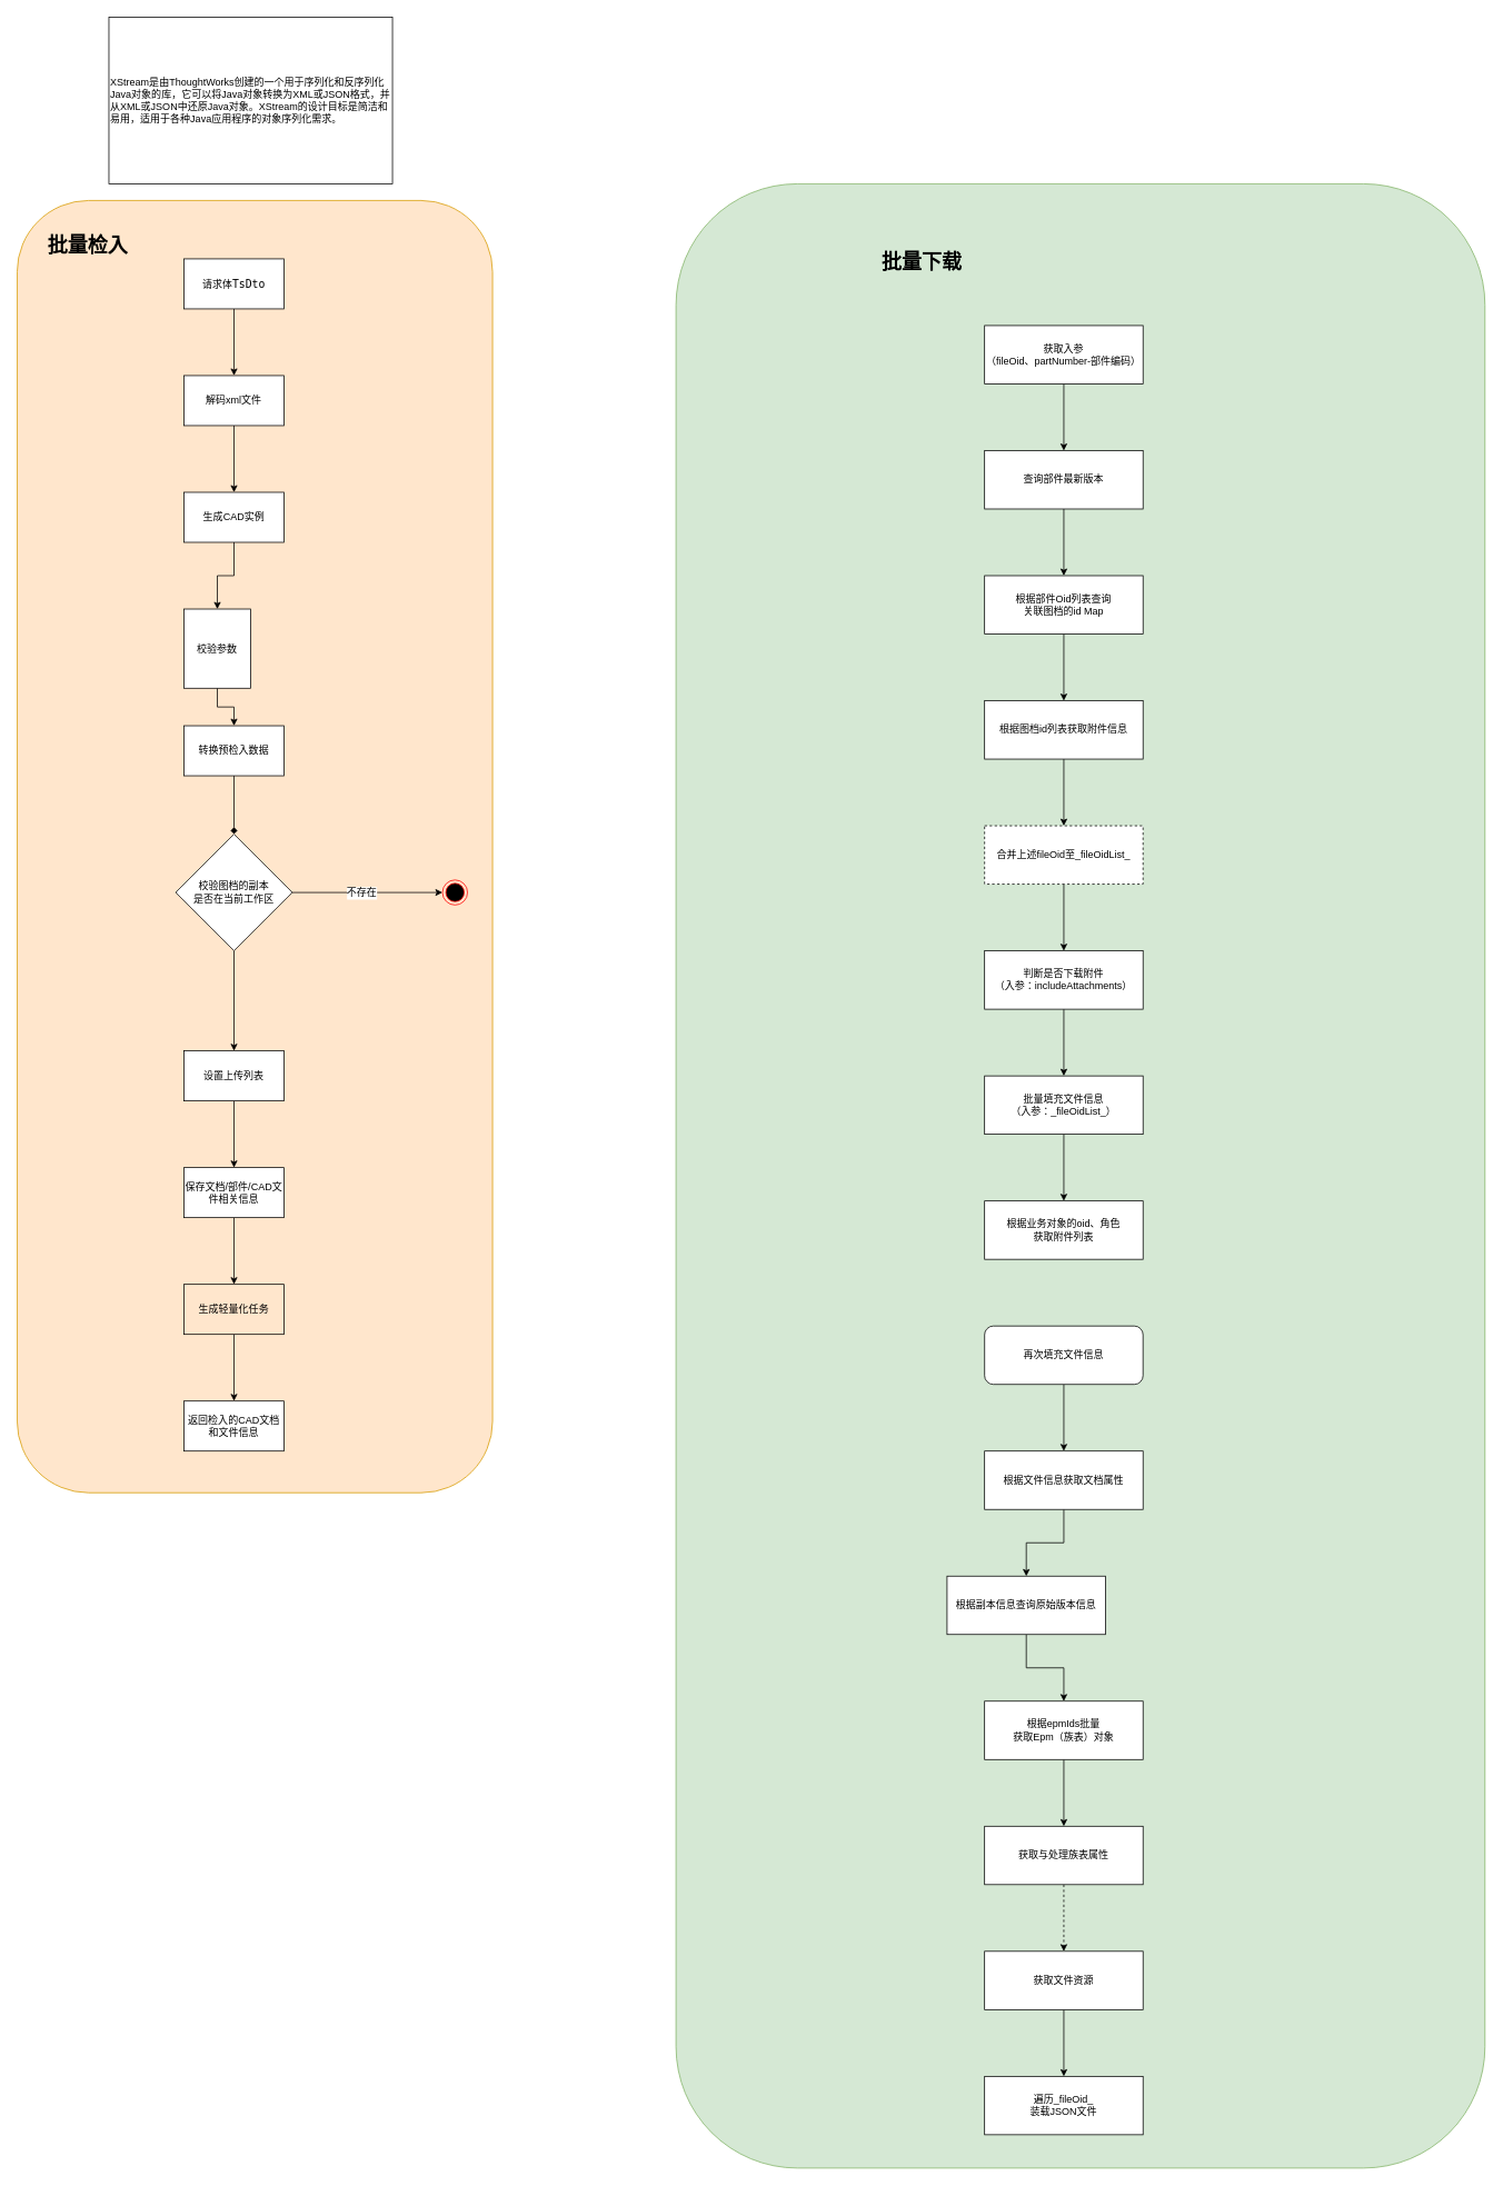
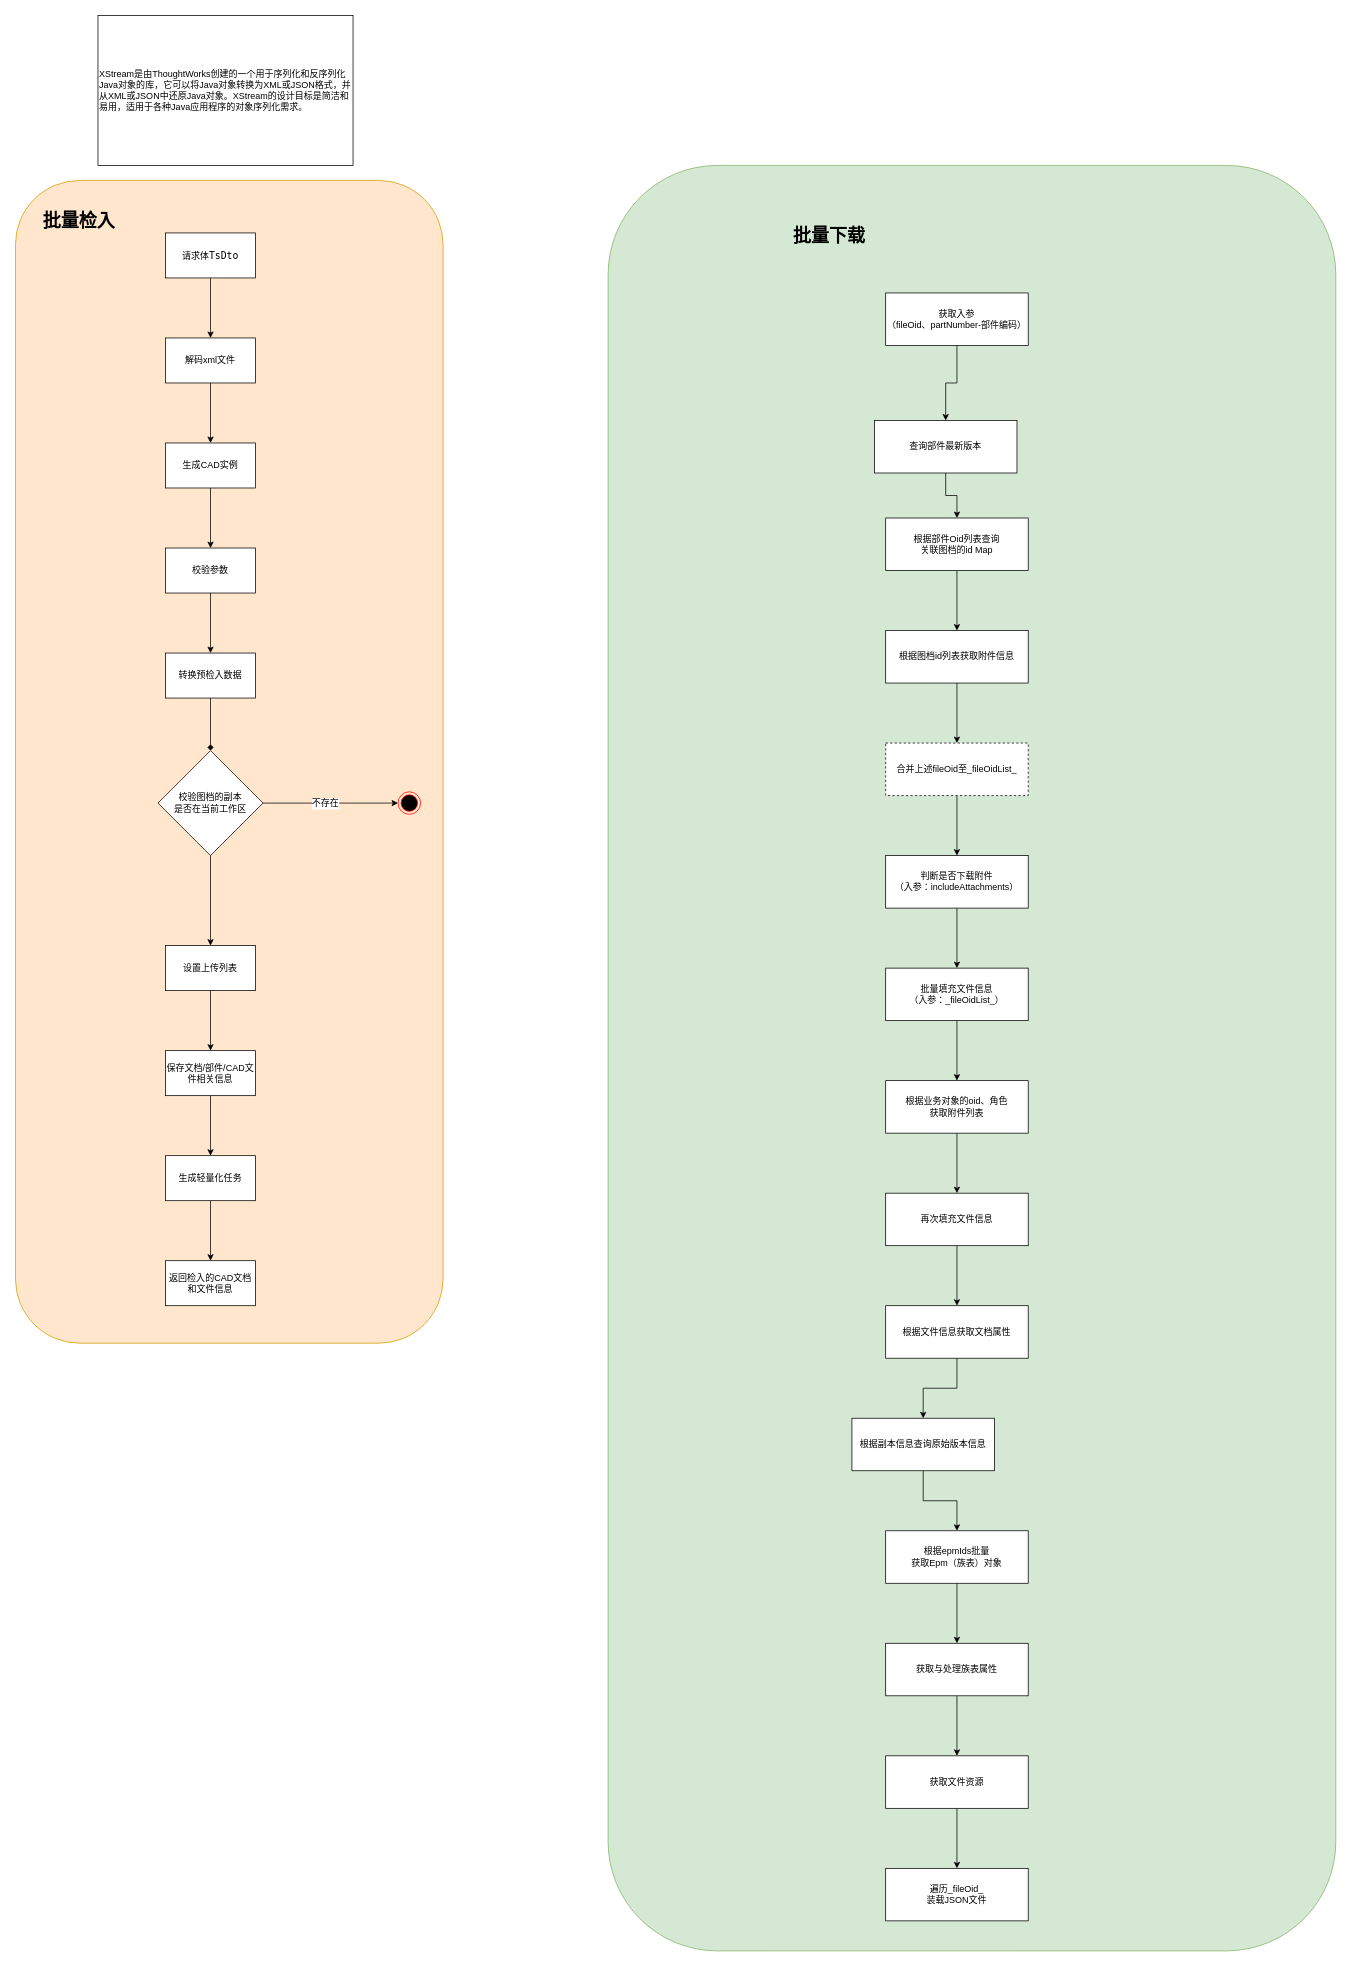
- <mxCell id="32" value="查询部件最新版本" style="rounded=0;whiteSpace=wrap;html=1;strokeColor=default;align=center;verticalAlign=middle;fontFamily=Helvetica;fontSize=12;fontColor=default;fillColor=default;" vertex="1" parent="1"><mxGeometry x="1180" y="540" width="190" height="70" as="geometry" /></mxCell>
+ <mxCell id="32" value="查询部件最新版本" style="rounded=0;whiteSpace=wrap;html=1;strokeColor=default;align=center;verticalAlign=middle;fontFamily=Helvetica;fontSize=12;fontColor=default;fillColor=default;" vertex="1" parent="1"><mxGeometry x="1165" y="560" width="190" height="70" as="geometry" /></mxCell>
- <mxCell id="11" value="校验参数" style="whiteSpace=wrap;html=1;rounded=0;" vertex="1" parent="1"><mxGeometry x="220" y="730" width="80" height="95" as="geometry" /></mxCell>
+ <mxCell id="11" value="校验参数" style="whiteSpace=wrap;html=1;rounded=0;" vertex="1" parent="1"><mxGeometry x="220" y="730" width="120" height="60" as="geometry" /></mxCell>
- <mxCell id="24" value="生成轻量化任务" style="whiteSpace=wrap;html=1;rounded=0;fillColor=#ffe6cc;" vertex="1" parent="1"><mxGeometry x="220" y="1540" width="120" height="60" as="geometry" /></mxCell>
+ <mxCell id="24" value="生成轻量化任务" style="whiteSpace=wrap;html=1;rounded=0;" vertex="1" parent="1"><mxGeometry x="220" y="1540" width="120" height="60" as="geometry" /></mxCell>
+ <mxCell id="43" value="" style="edgeStyle=orthogonalEdgeStyle;rounded=0;orthogonalLoop=1;jettySize=auto;html=1;fontFamily=Helvetica;fontSize=12;fontColor=default;" edge="1" parent="1" source="44" target="46"><mxGeometry relative="1" as="geometry" /></mxCell>
- <mxCell id="46" value="再次填充文件信息" style="whiteSpace=wrap;html=1;strokeColor=default;align=center;verticalAlign=middle;fillColor=default;rounded=1;" vertex="1" parent="1"><mxGeometry x="1180" y="1590" width="190" height="70" as="geometry" /></mxCell>
+ <mxCell id="46" value="再次填充文件信息" style="rounded=0;whiteSpace=wrap;html=1;strokeColor=default;align=center;verticalAlign=middle;fillColor=default;" vertex="1" parent="1"><mxGeometry x="1180" y="1590" width="190" height="70" as="geometry" /></mxCell>
- <mxCell id="53" value="" style="edgeStyle=orthogonalEdgeStyle;rounded=0;orthogonalLoop=1;jettySize=auto;html=1;fontFamily=Helvetica;fontSize=12;fontColor=default;dashed=1;" edge="1" parent="1" source="54" target="56"><mxGeometry relative="1" as="geometry" /></mxCell>
+ <mxCell id="53" value="" style="edgeStyle=orthogonalEdgeStyle;rounded=0;orthogonalLoop=1;jettySize=auto;html=1;fontFamily=Helvetica;fontSize=12;fontColor=default;" edge="1" parent="1" source="54" target="56"><mxGeometry relative="1" as="geometry" /></mxCell>
